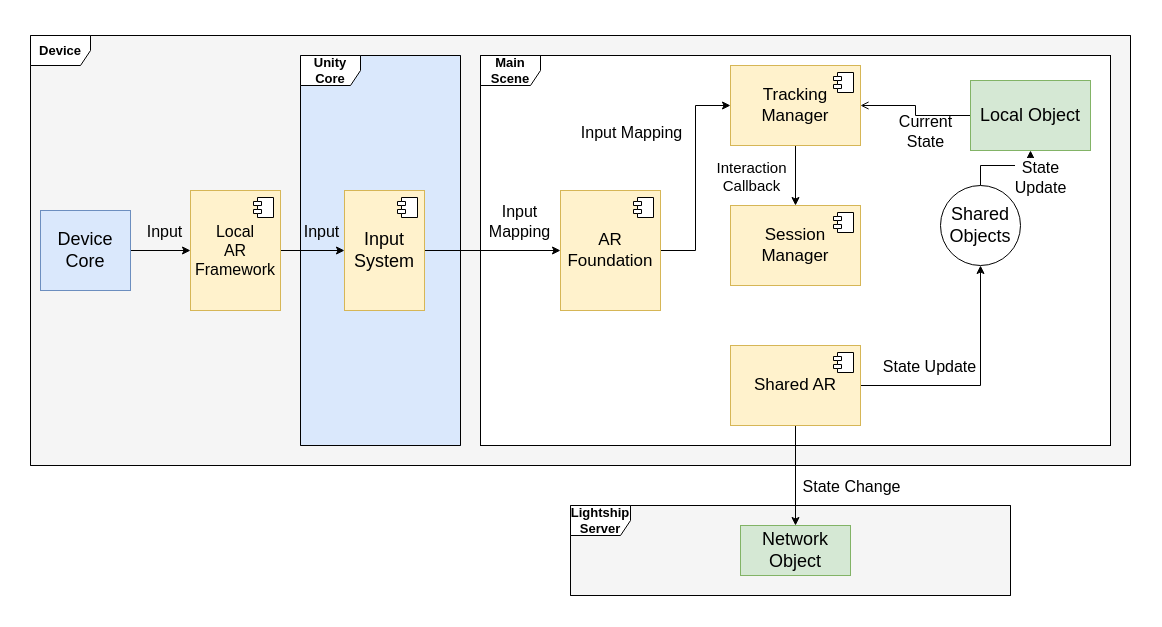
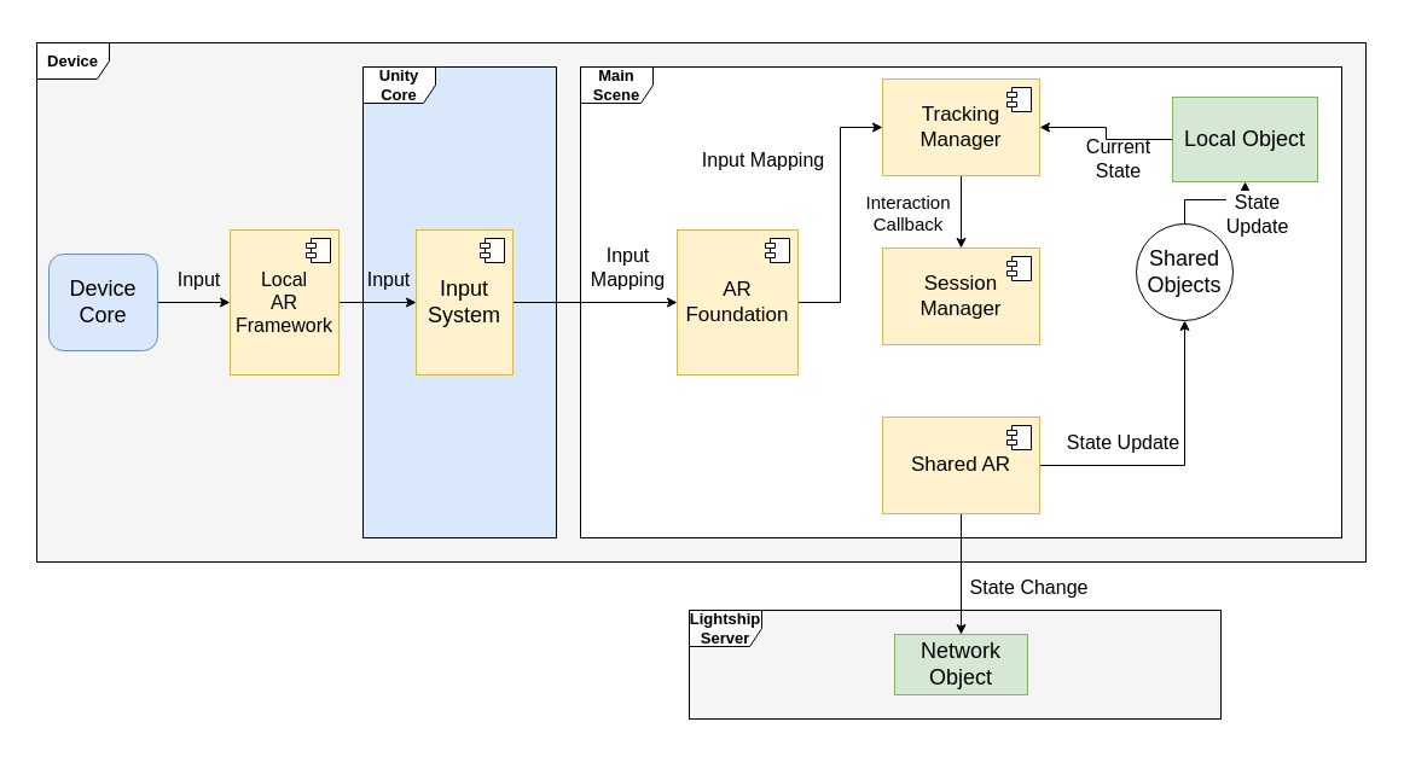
- <mxCell id="22" style="edgeStyle=orthogonalEdgeStyle;rounded=0;orthogonalLoop=1;jettySize=auto;html=1;exitX=0;exitY=0.5;exitDx=0;exitDy=0;entryX=1;entryY=0.5;entryDx=0;entryDy=0;endArrow=open;" parent="1" source="24" target="35" edge="1"><mxGeometry relative="1" as="geometry" /></mxCell>
+ <mxCell id="22" style="edgeStyle=orthogonalEdgeStyle;rounded=0;orthogonalLoop=1;jettySize=auto;html=1;exitX=0;exitY=0.5;exitDx=0;exitDy=0;entryX=1;entryY=0.5;entryDx=0;entryDy=0;" parent="1" source="24" target="35" edge="1"><mxGeometry relative="1" as="geometry" /></mxCell>
- <mxCell id="32" value="Device Core" style="rounded=0;whiteSpace=wrap;html=1;fontSize=18;fillColor=#dae8fc;strokeColor=#6c8ebf;" parent="1" vertex="1"><mxGeometry x="40" y="210" width="90" height="80" as="geometry" /></mxCell>
+ <mxCell id="32" value="Device Core" style="whiteSpace=wrap;html=1;fontSize=18;fillColor=#dae8fc;strokeColor=#6c8ebf;rounded=1;" parent="1" vertex="1"><mxGeometry x="40" y="210" width="90" height="80" as="geometry" /></mxCell>
